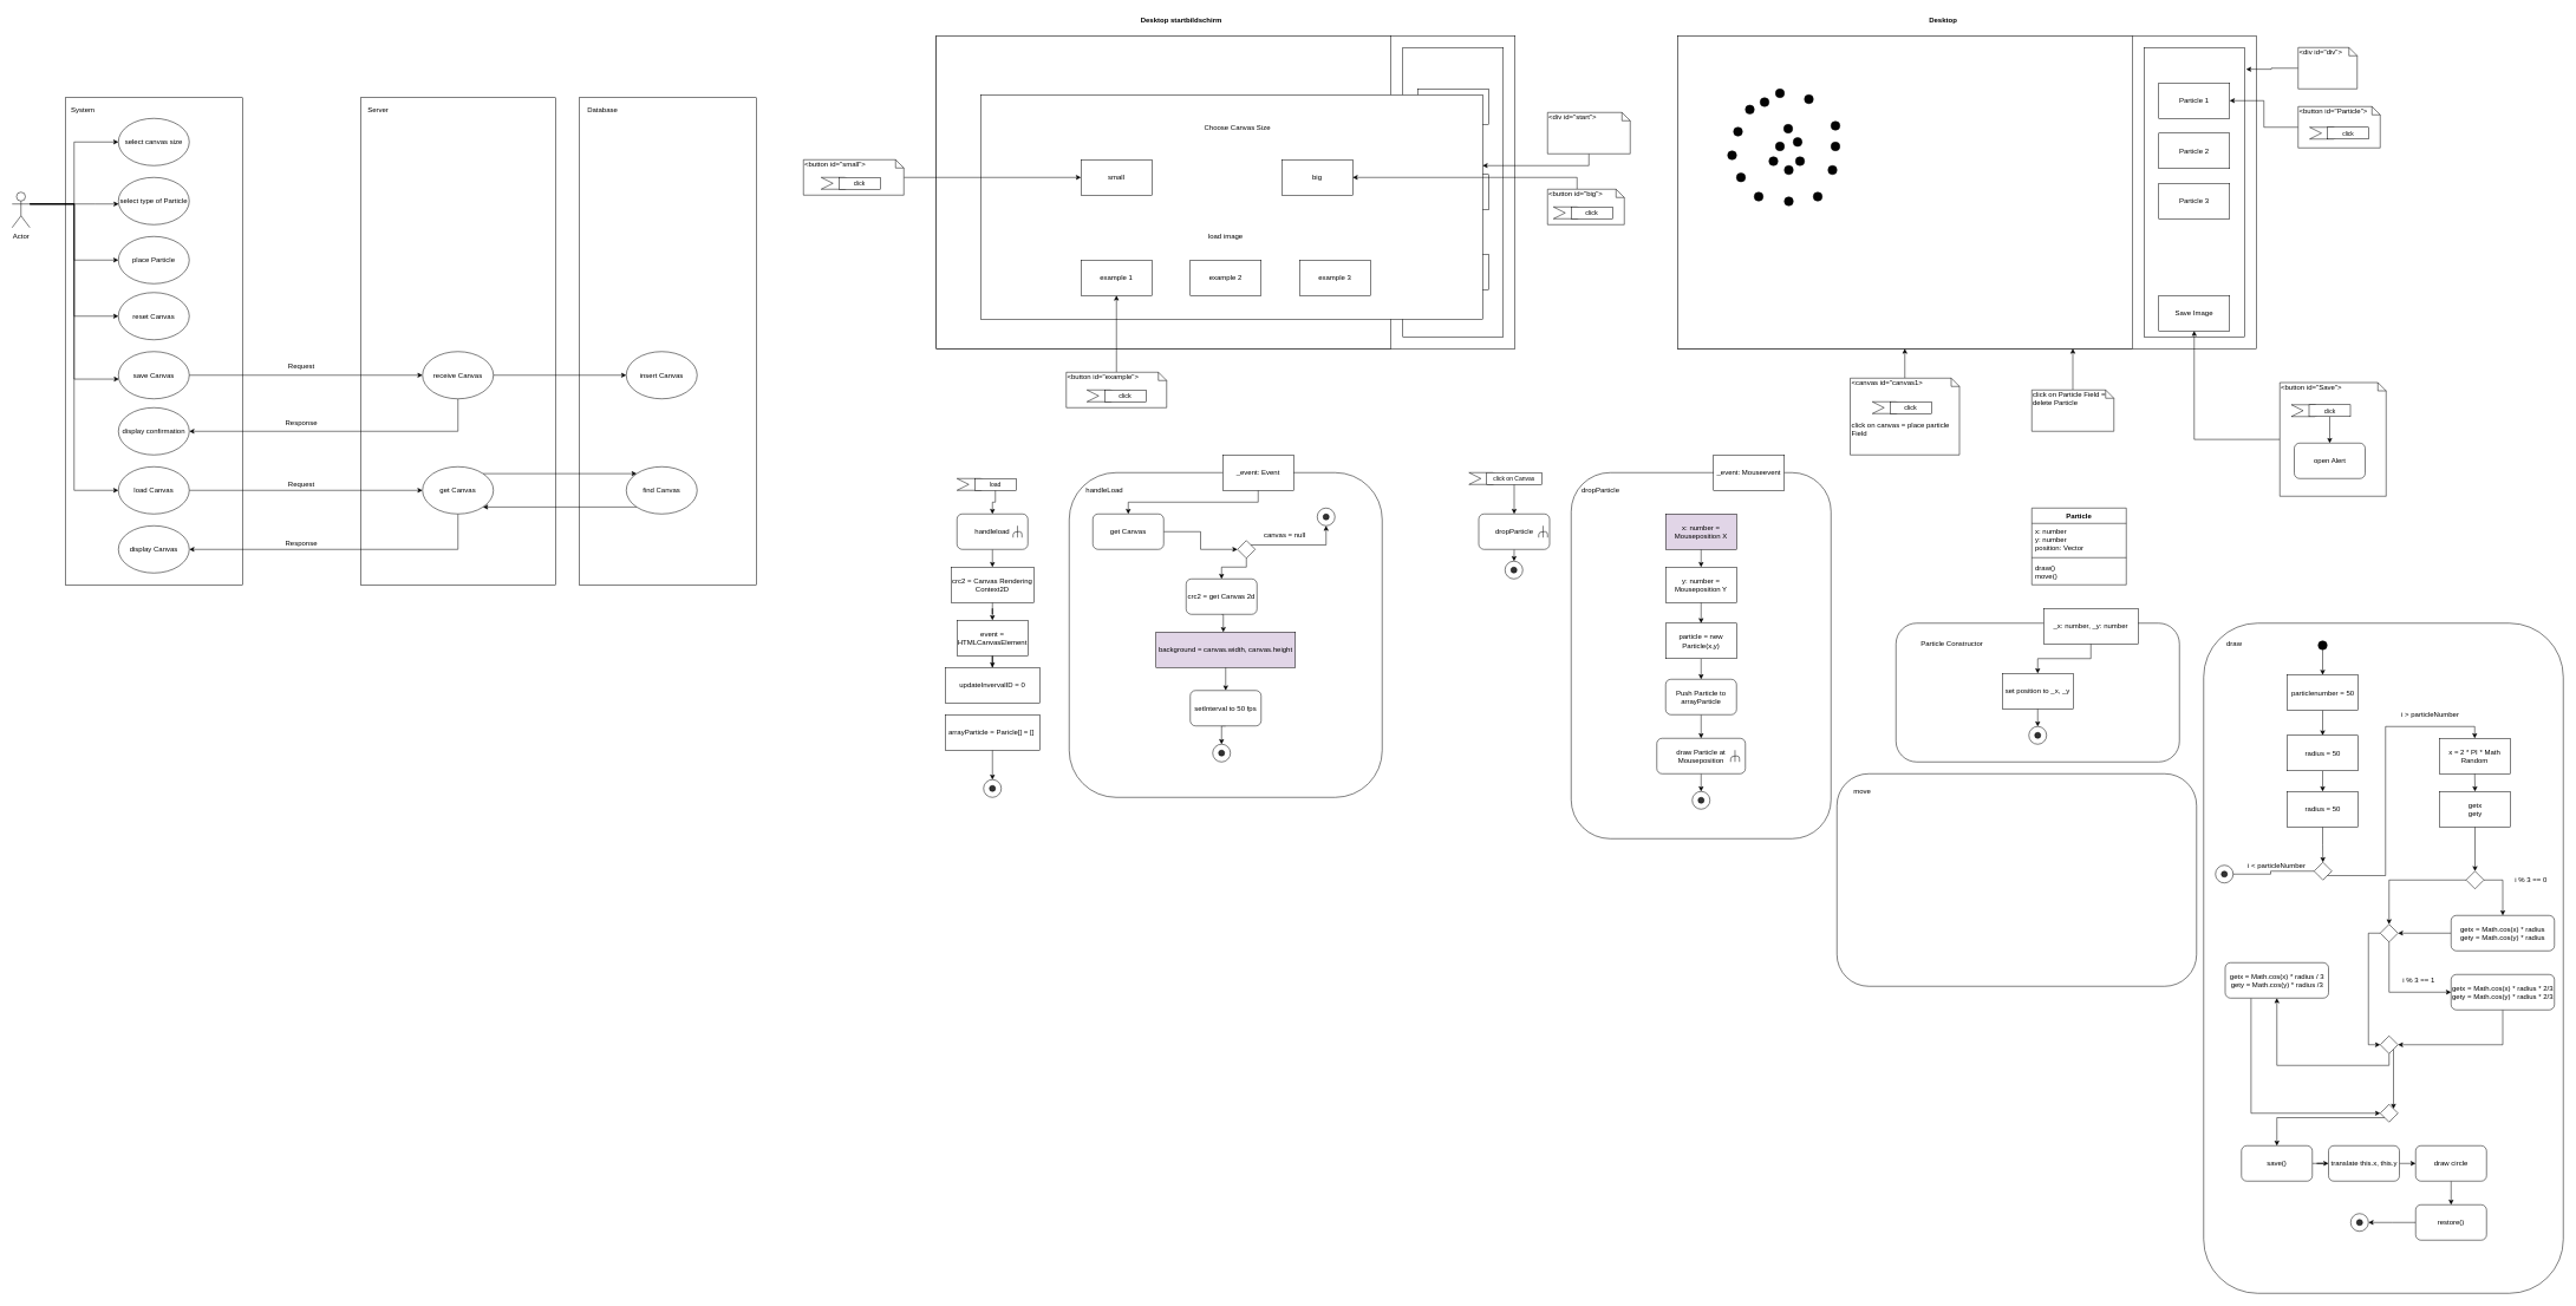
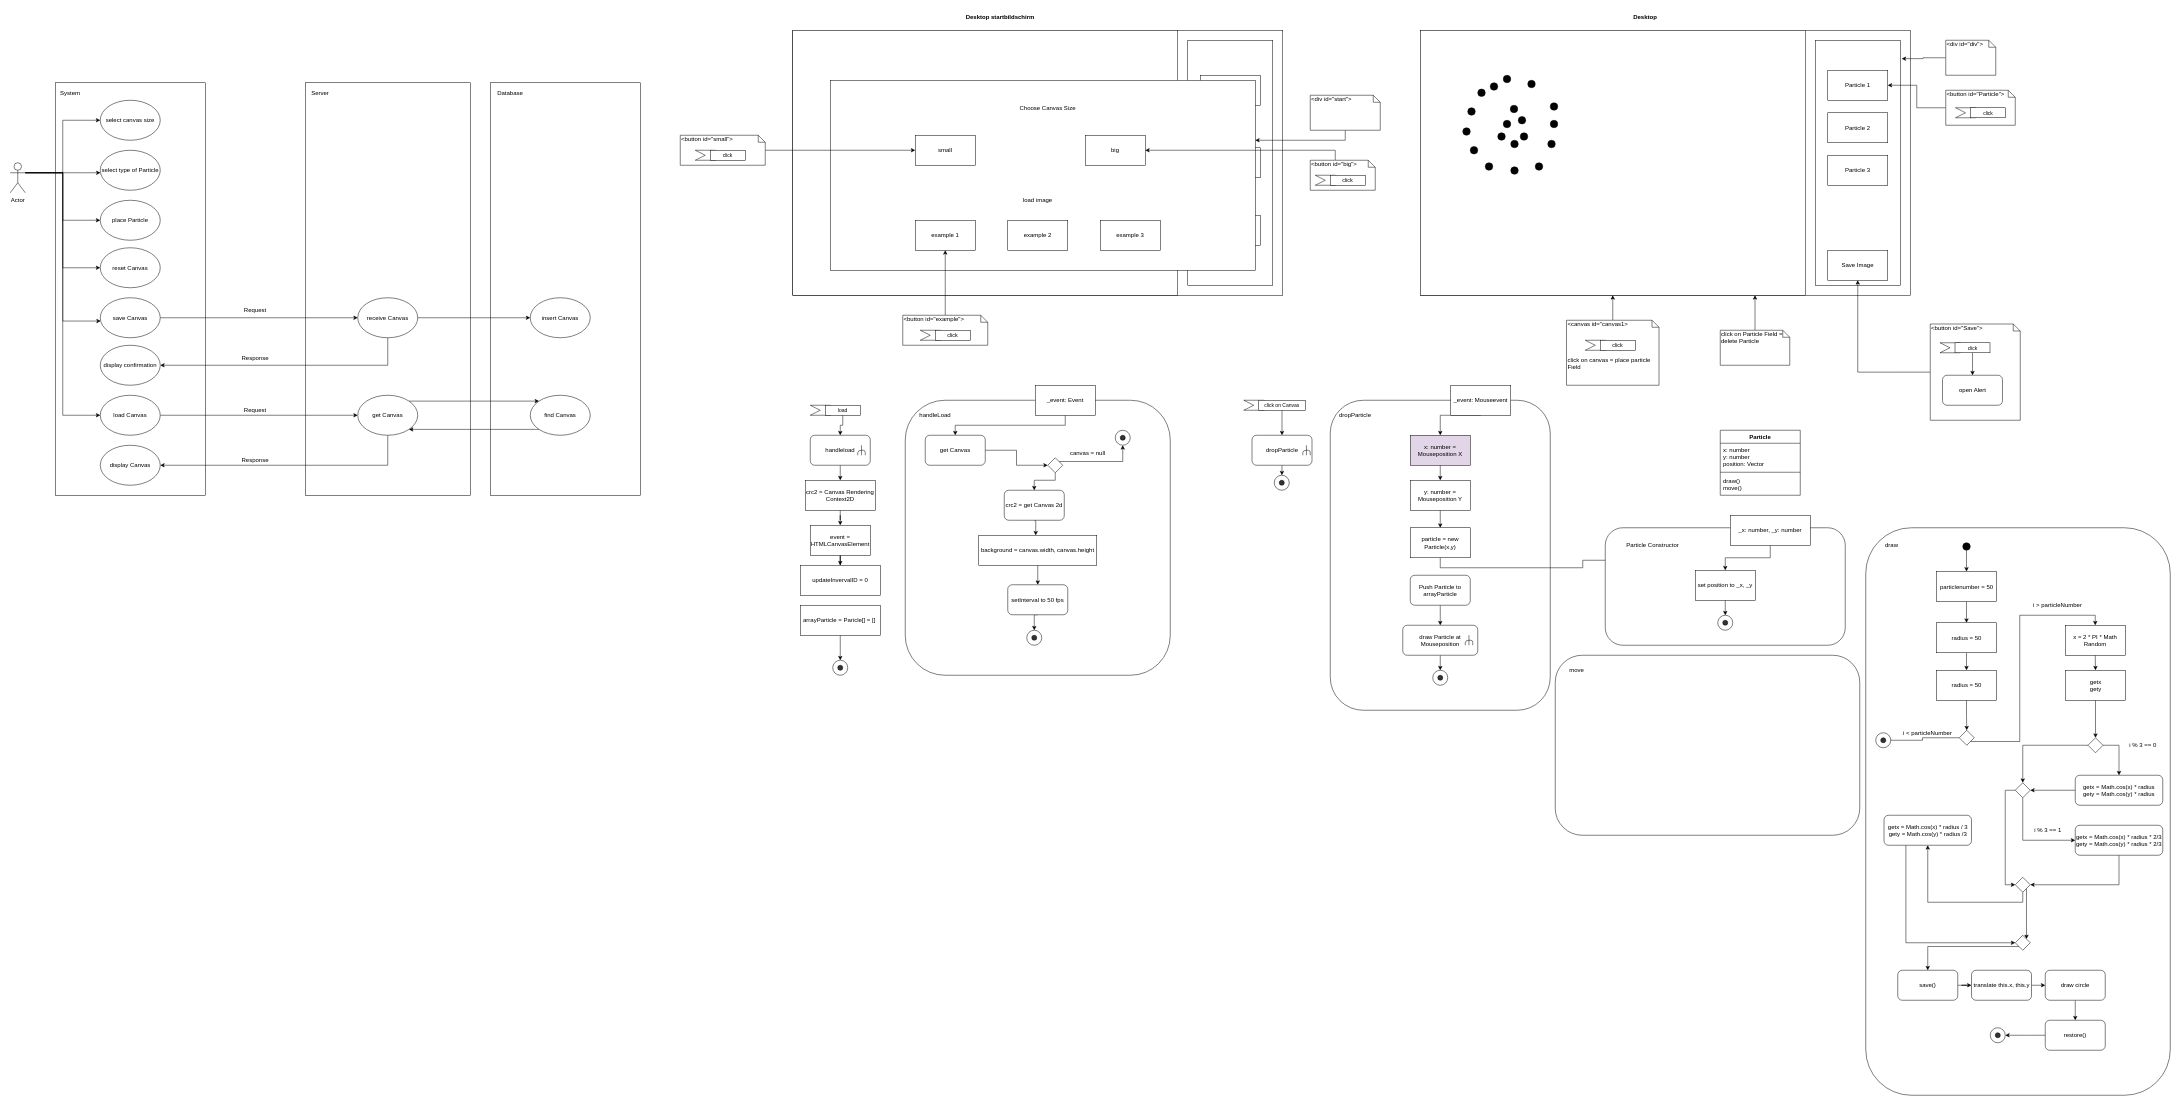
+ <mxCell id="149" style="edgeStyle=orthogonalEdgeStyle;rounded=0;orthogonalLoop=1;jettySize=auto;html=1;exitX=0.5;exitY=1;exitDx=0;exitDy=0;" parent="1" source="150" target="152" edge="1"><mxGeometry relative="1" as="geometry"><Array as="points"><mxPoint x="2880" y="830" /></Array></mxGeometry></mxCell>
- <mxCell id="104" value="background = canvas.width, canvas.height" style="rounded=0;whiteSpace=wrap;html=1;fillColor=#e1d5e7;" parent="1" vertex="1"><mxGeometry x="1957" y="1070" width="236" height="60" as="geometry" /></mxCell>
+ <mxCell id="104" value="background = canvas.width, canvas.height" style="rounded=0;whiteSpace=wrap;html=1;" parent="1" vertex="1"><mxGeometry x="1957" y="1070" width="236" height="60" as="geometry" /></mxCell>
- <mxCell id="159" style="edgeStyle=orthogonalEdgeStyle;rounded=0;orthogonalLoop=1;jettySize=auto;html=1;exitX=0.5;exitY=1;exitDx=0;exitDy=0;entryX=0.5;entryY=0;entryDx=0;entryDy=0;" parent="1" source="160" target="158" edge="1"><mxGeometry relative="1" as="geometry" /></mxCell>
+ <mxCell id="159" style="edgeStyle=orthogonalEdgeStyle;rounded=0;orthogonalLoop=1;jettySize=auto;html=1;exitX=0.5;exitY=1;exitDx=0;exitDy=0;" parent="1" source="160" target="170" edge="1"><mxGeometry relative="1" as="geometry" /></mxCell>
